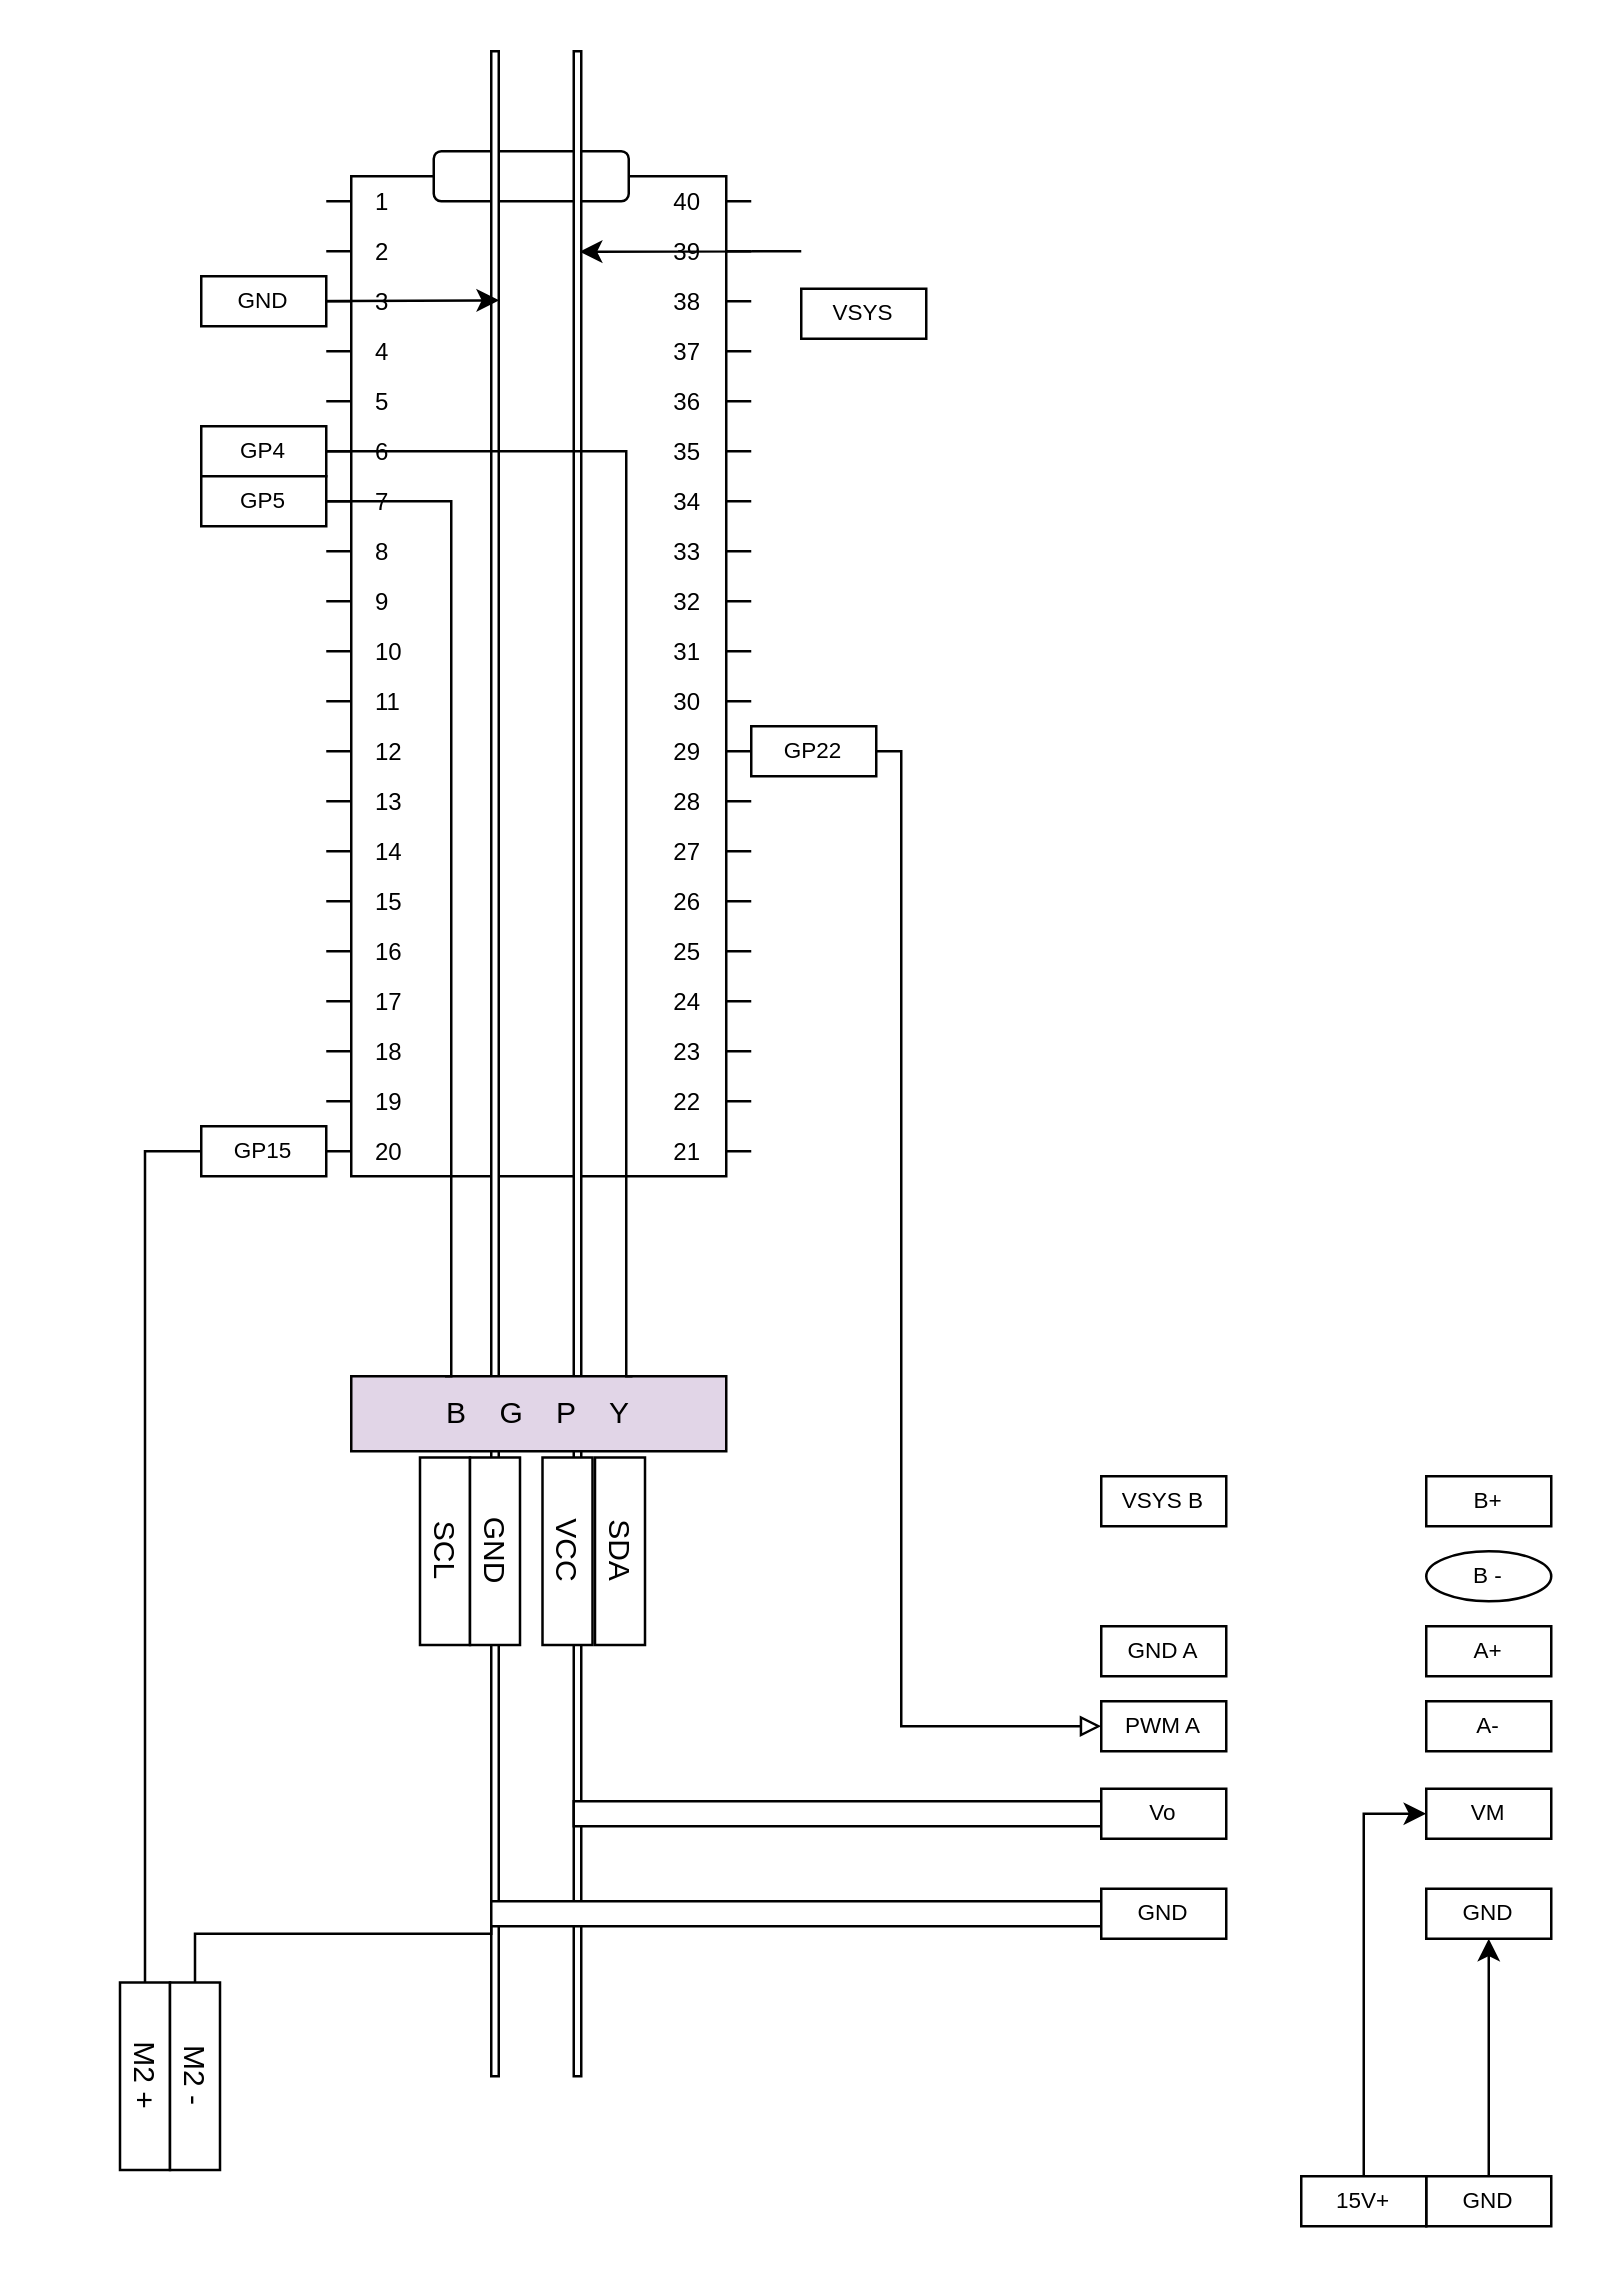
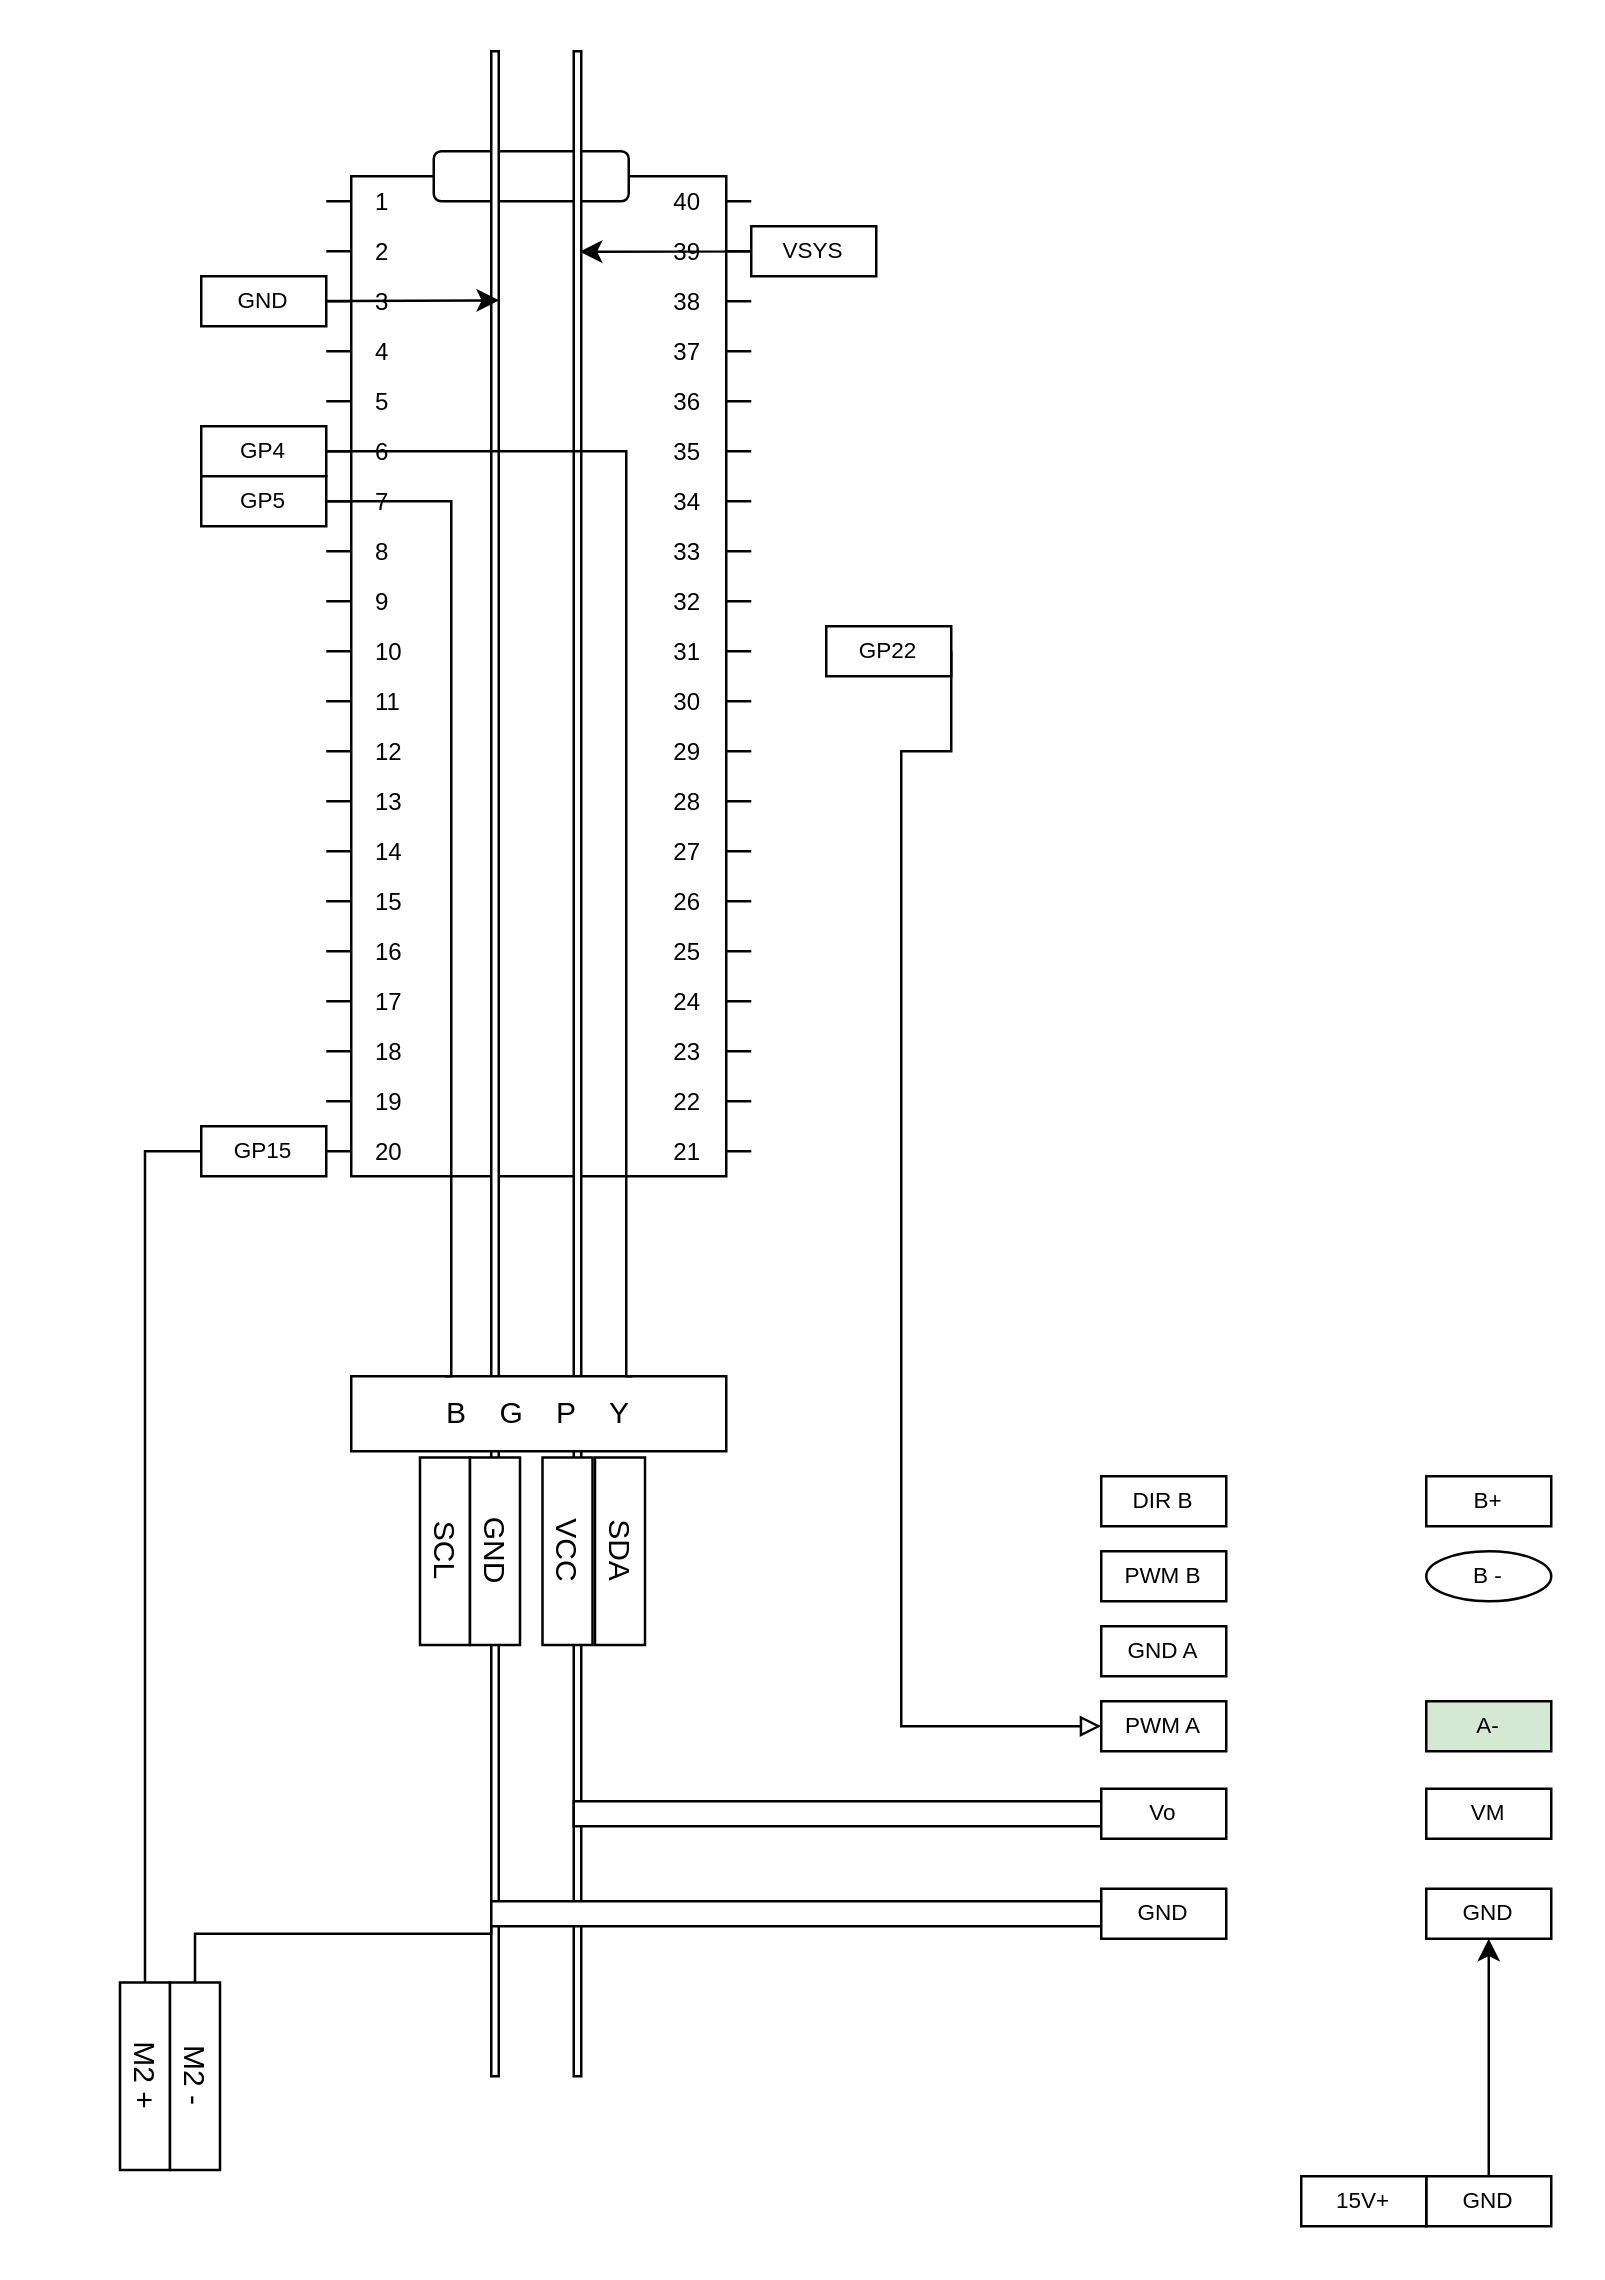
- <mxCell id="31" value="VSYS" style="rounded=0;whiteSpace=wrap;html=1;fontSize=9;" vertex="1" parent="1"><mxGeometry x="320" y="115" width="50" height="20" as="geometry" /></mxCell>
+ <mxCell id="31" value="VSYS" style="rounded=0;whiteSpace=wrap;html=1;fontSize=9;" vertex="1" parent="1"><mxGeometry x="300" y="90" width="50" height="20" as="geometry" /></mxCell>
- <mxCell id="16" value="GP22" style="rounded=0;whiteSpace=wrap;html=1;fontSize=9;" vertex="1" parent="1"><mxGeometry x="300" y="290" width="50" height="20" as="geometry" /></mxCell>
+ <mxCell id="16" value="GP22" style="rounded=0;whiteSpace=wrap;html=1;fontSize=9;" vertex="1" parent="1"><mxGeometry x="330" y="250" width="50" height="20" as="geometry" /></mxCell>
- <mxCell id="11" value="B&amp;nbsp; &amp;nbsp; G&amp;nbsp; &amp;nbsp; P&amp;nbsp; &amp;nbsp; Y" style="rounded=0;whiteSpace=wrap;html=1;points=[[0,0,0,0,0],[0,0.25,0,0,0],[0,0.5,0,0,0],[0,0.75,0,0,0],[0,1,0,0,0],[0.25,0,0,0,0],[0.25,1,0,0,0],[0.41,0,0,0,0],[0.5,1,0,0,0],[0.56,0,0,0,0],[0.75,0,0,0,0],[0.75,1,0,0,0],[1,0,0,0,0],[1,0.25,0,0,0],[1,0.5,0,0,0],[1,0.75,0,0,0],[1,1,0,0,0]];fillColor=#e1d5e7;" vertex="1" parent="1"><mxGeometry x="140" y="550" width="150" height="30" as="geometry" /></mxCell>
+ <mxCell id="11" value="B&amp;nbsp; &amp;nbsp; G&amp;nbsp; &amp;nbsp; P&amp;nbsp; &amp;nbsp; Y" style="rounded=0;whiteSpace=wrap;html=1;points=[[0,0,0,0,0],[0,0.25,0,0,0],[0,0.5,0,0,0],[0,0.75,0,0,0],[0,1,0,0,0],[0.25,0,0,0,0],[0.25,1,0,0,0],[0.41,0,0,0,0],[0.5,1,0,0,0],[0.56,0,0,0,0],[0.75,0,0,0,0],[0.75,1,0,0,0],[1,0,0,0,0],[1,0.25,0,0,0],[1,0.5,0,0,0],[1,0.75,0,0,0],[1,1,0,0,0]];" vertex="1" parent="1"><mxGeometry x="140" y="550" width="150" height="30" as="geometry" /></mxCell>
- <mxCell id="24" value="VSYS B" style="rounded=0;whiteSpace=wrap;html=1;fontSize=9;fontStyle=0" vertex="1" parent="21"><mxGeometry width="50" height="20" as="geometry" /></mxCell>
+ <mxCell id="24" value="DIR B" style="rounded=0;whiteSpace=wrap;html=1;fontSize=9;fontStyle=0" vertex="1" parent="21"><mxGeometry width="50" height="20" as="geometry" /></mxCell>
+ <mxCell id="23" value="PWM B" style="rounded=0;whiteSpace=wrap;html=1;fontSize=9;fontStyle=0" vertex="1" parent="22"><mxGeometry y="30" width="50" height="20" as="geometry" /></mxCell>
- <mxCell id="37" value="A+" style="rounded=0;whiteSpace=wrap;html=1;fontSize=9;" vertex="1" parent="1"><mxGeometry x="570" y="650" width="50" height="20" as="geometry" /></mxCell>
- <mxCell id="36" value="A-" style="rounded=0;whiteSpace=wrap;html=1;fontSize=9;" vertex="1" parent="1"><mxGeometry x="570" y="680" width="50" height="20" as="geometry" /></mxCell>
+ <mxCell id="36" value="A-" style="rounded=0;whiteSpace=wrap;html=1;fontSize=9;fillColor=#d5e8d4;" vertex="1" parent="1"><mxGeometry x="570" y="680" width="50" height="20" as="geometry" /></mxCell>
- <mxCell id="44" style="edgeStyle=orthogonalEdgeStyle;rounded=0;orthogonalLoop=1;jettySize=auto;html=1;exitX=0.5;exitY=0;exitDx=0;exitDy=0;entryX=0;entryY=0.5;entryDx=0;entryDy=0;" edge="1" parent="1" source="45" target="34"><mxGeometry relative="1" as="geometry" /></mxCell>
